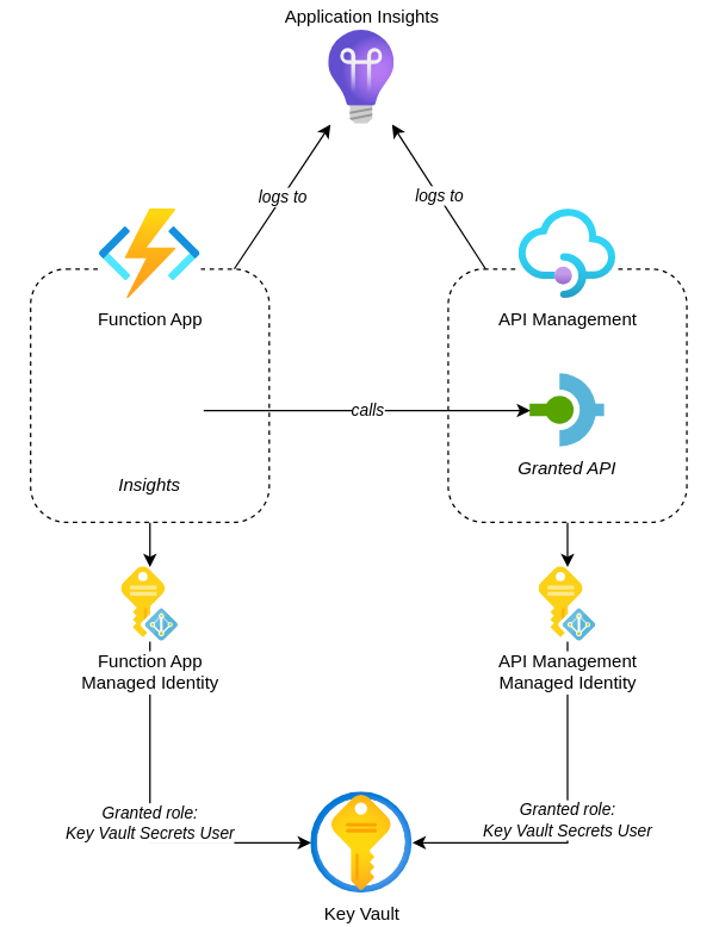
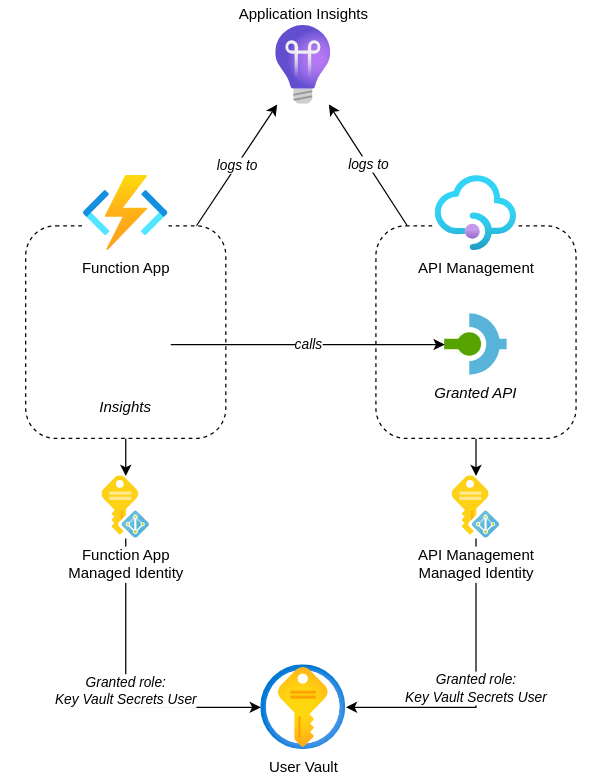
- <mxCell id="8" value="Key Vault" style="image;aspect=fixed;html=1;points=[];align=center;fontSize=12;image=img/lib/azure2/security/Key_Vaults.svg;" vertex="1" parent="1"><mxGeometry x="208" y="531" width="68" height="68" as="geometry" /></mxCell>
+ <mxCell id="8" value="User Vault" style="image;aspect=fixed;html=1;points=[];align=center;fontSize=12;image=img/lib/azure2/security/Key_Vaults.svg;" vertex="1" parent="1"><mxGeometry x="208" y="531" width="68" height="68" as="geometry" /></mxCell>
